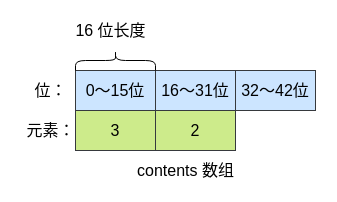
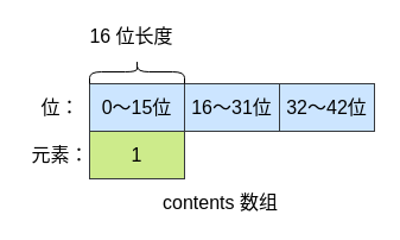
- <mxCell id="7" value="3" style="rounded=0;whiteSpace=wrap;html=1;fontSize=16;fillColor=#cdeb8b;strokeColor=#36393d;" vertex="1" parent="1"><mxGeometry x="75" y="110" width="80" height="40" as="geometry" /></mxCell>
+ <mxCell id="7" value="1" style="rounded=0;whiteSpace=wrap;html=1;fontSize=16;fillColor=#cdeb8b;strokeColor=#36393d;" vertex="1" parent="1"><mxGeometry x="75" y="110" width="80" height="40" as="geometry" /></mxCell>
- <mxCell id="8" value="2" style="rounded=0;whiteSpace=wrap;html=1;fontSize=16;fillColor=#cdeb8b;strokeColor=#36393d;" vertex="1" parent="1"><mxGeometry x="155" y="110" width="80" height="40" as="geometry" /></mxCell>
